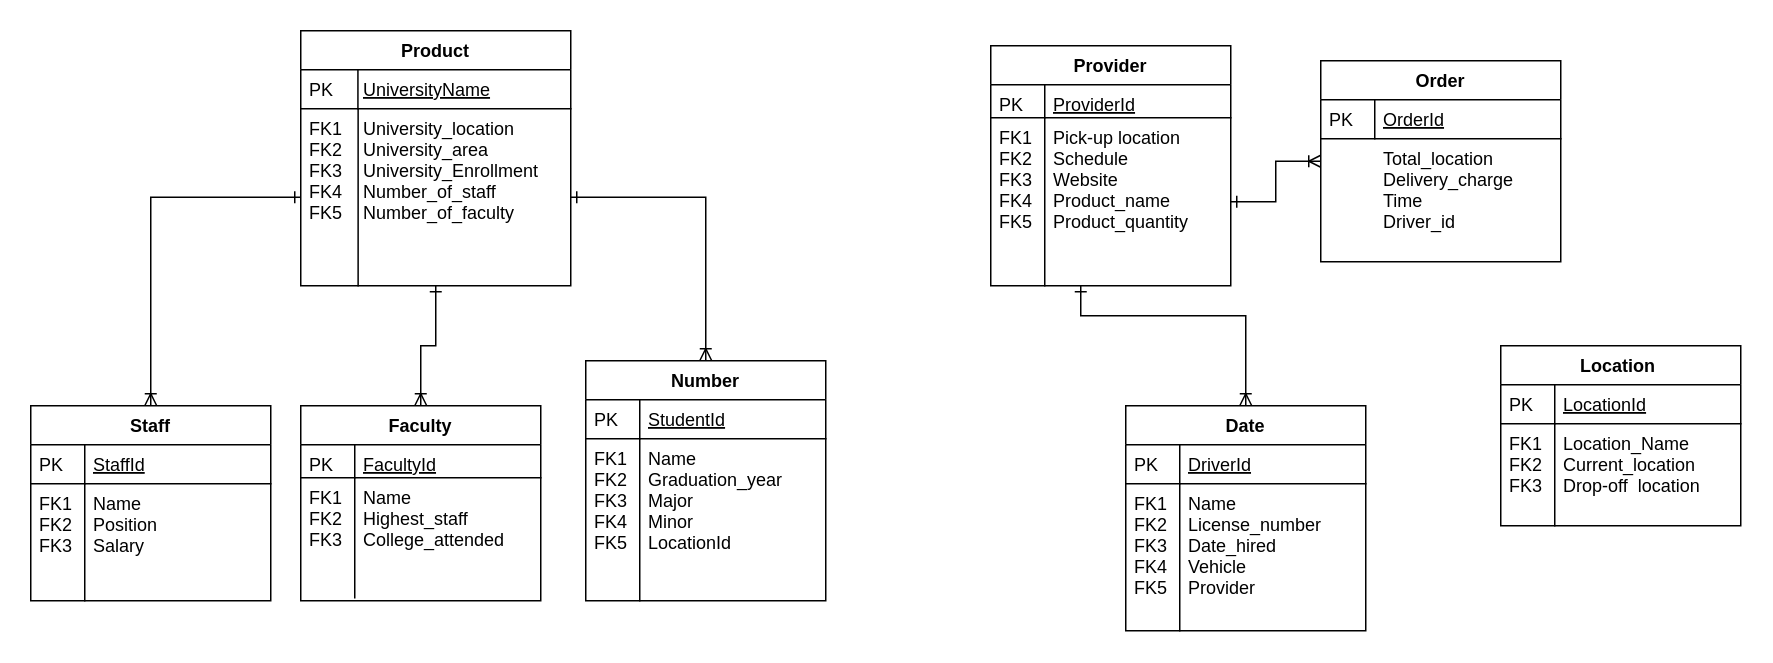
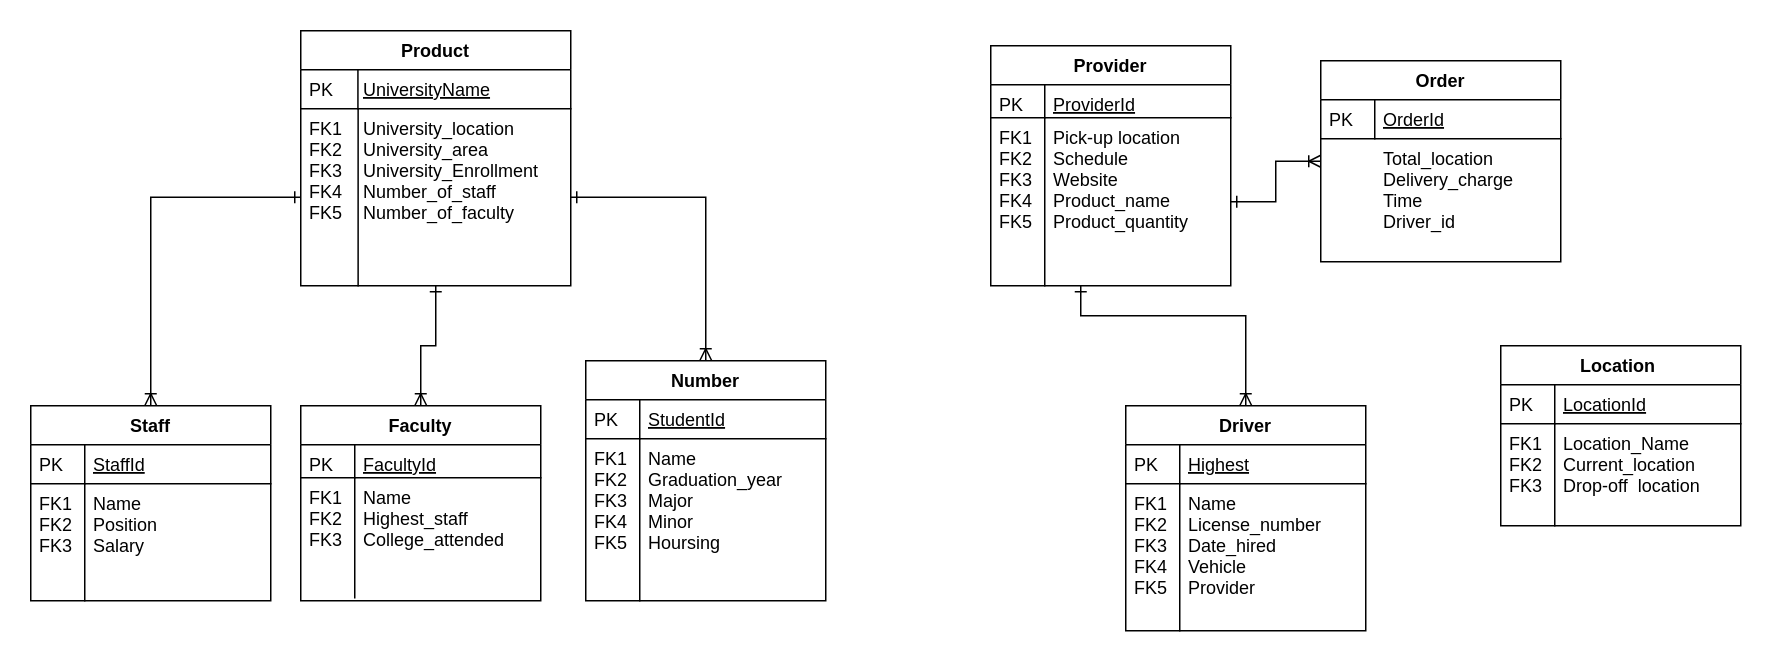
- <mxCell id="36" value="Date" style="swimlane;fontStyle=1;childLayout=stackLayout;horizontal=1;startSize=26;horizontalStack=0;resizeParent=1;resizeLast=0;collapsible=1;marginBottom=0;rounded=0;shadow=0;strokeWidth=1;" parent="1" vertex="1"><mxGeometry x="750" y="270" width="160" height="150" as="geometry"><mxRectangle x="260" y="270" width="160" height="26" as="alternateBounds" /></mxGeometry></mxCell>
+ <mxCell id="36" value="Driver" style="swimlane;fontStyle=1;childLayout=stackLayout;horizontal=1;startSize=26;horizontalStack=0;resizeParent=1;resizeLast=0;collapsible=1;marginBottom=0;rounded=0;shadow=0;strokeWidth=1;" parent="1" vertex="1"><mxGeometry x="750" y="270" width="160" height="150" as="geometry"><mxRectangle x="260" y="270" width="160" height="26" as="alternateBounds" /></mxGeometry></mxCell>
- <mxCell id="10" value="Name&#10;Graduation_year&#10;Major&#10;Minor&#10;LocationId" style="shape=partialRectangle;top=0;left=0;right=0;bottom=0;align=left;verticalAlign=top;fillColor=none;spacingLeft=40;spacingRight=4;overflow=hidden;rotatable=0;points=[[0,0.5],[1,0.5]];portConstraint=eastwest;dropTarget=0;rounded=0;shadow=0;strokeWidth=1;" parent="7" vertex="1"><mxGeometry y="52" width="160" height="108" as="geometry" /></mxCell>
+ <mxCell id="10" value="Name&#10;Graduation_year&#10;Major&#10;Minor&#10;Hoursing" style="shape=partialRectangle;top=0;left=0;right=0;bottom=0;align=left;verticalAlign=top;fillColor=none;spacingLeft=40;spacingRight=4;overflow=hidden;rotatable=0;points=[[0,0.5],[1,0.5]];portConstraint=eastwest;dropTarget=0;rounded=0;shadow=0;strokeWidth=1;" parent="7" vertex="1"><mxGeometry y="52" width="160" height="108" as="geometry" /></mxCell>
- <mxCell id="37" value="DriverId" style="shape=partialRectangle;top=0;left=0;right=0;bottom=1;align=left;verticalAlign=top;fillColor=none;spacingLeft=40;spacingRight=4;overflow=hidden;rotatable=0;points=[[0,0.5],[1,0.5]];portConstraint=eastwest;dropTarget=0;rounded=0;shadow=0;strokeWidth=1;fontStyle=4" parent="36" vertex="1"><mxGeometry y="26" width="160" height="26" as="geometry" /></mxCell>
+ <mxCell id="37" value="Highest" style="shape=partialRectangle;top=0;left=0;right=0;bottom=1;align=left;verticalAlign=top;fillColor=none;spacingLeft=40;spacingRight=4;overflow=hidden;rotatable=0;points=[[0,0.5],[1,0.5]];portConstraint=eastwest;dropTarget=0;rounded=0;shadow=0;strokeWidth=1;fontStyle=4" parent="36" vertex="1"><mxGeometry y="26" width="160" height="26" as="geometry" /></mxCell>
